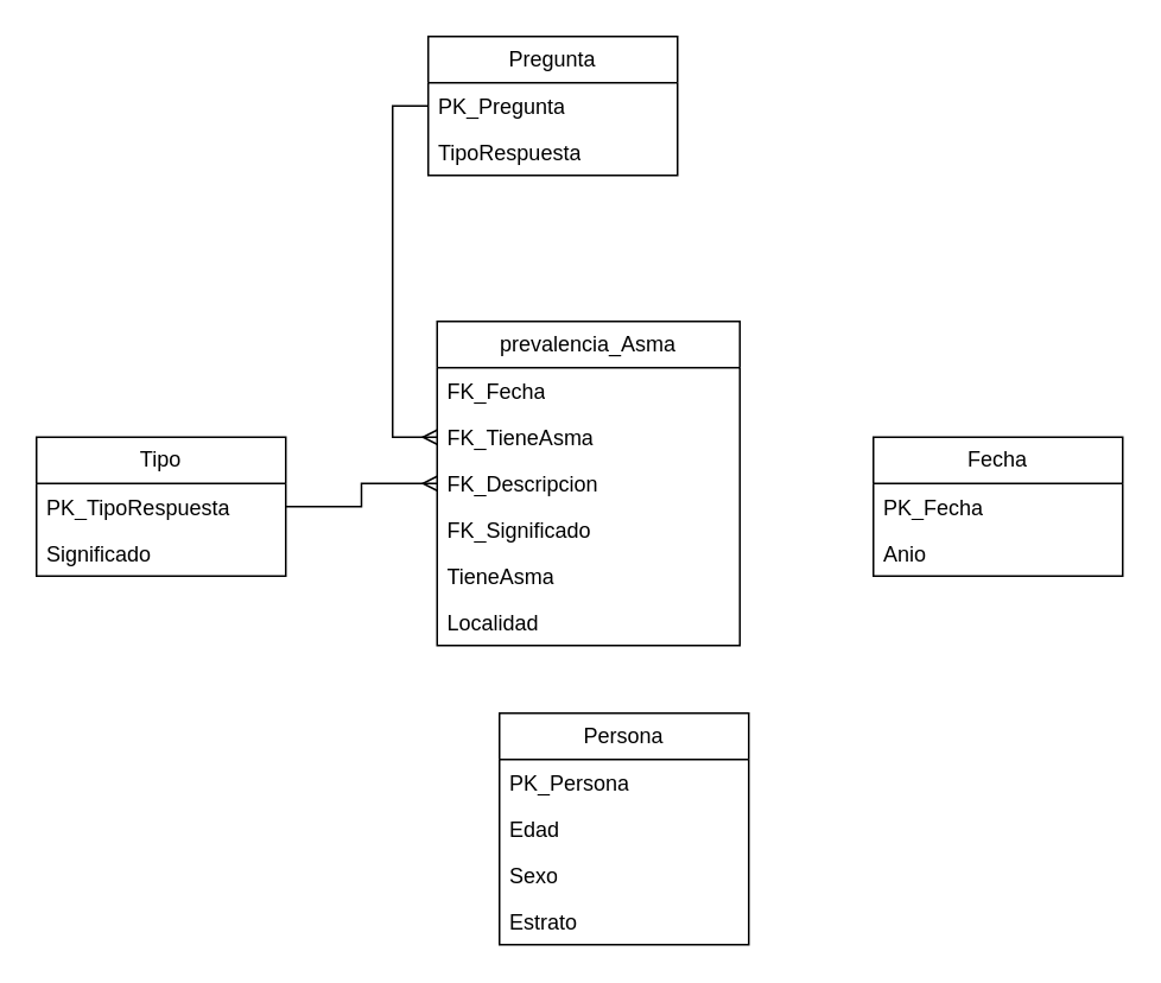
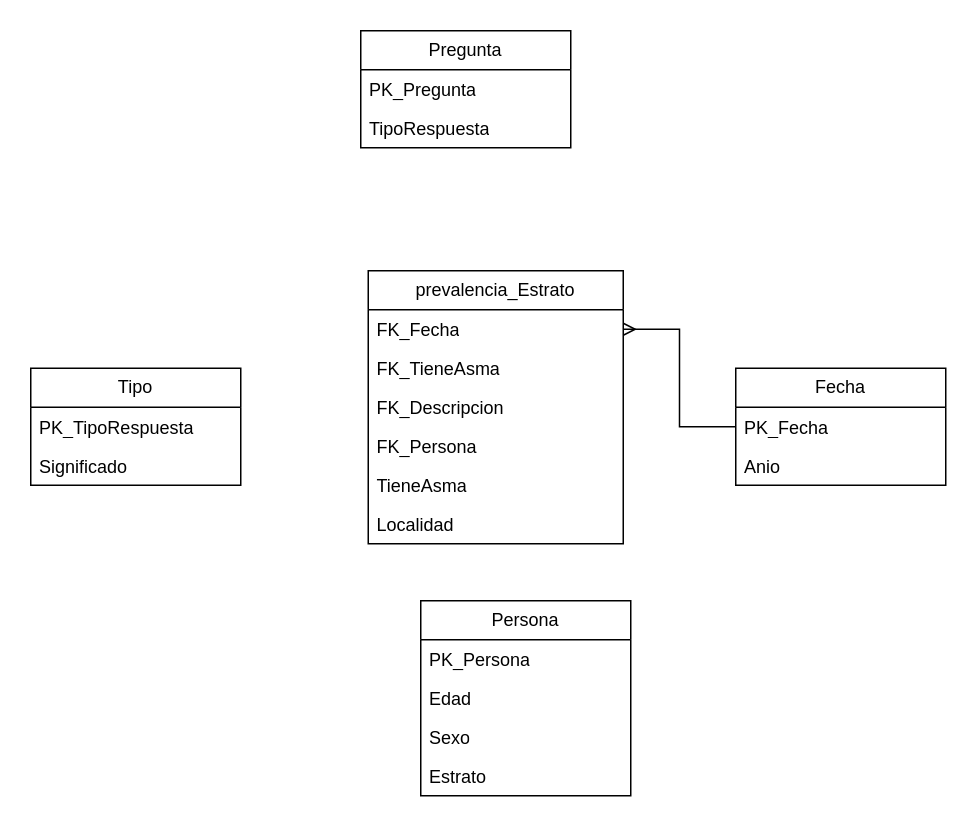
- <mxCell id="24" style="edgeStyle=orthogonalEdgeStyle;rounded=0;orthogonalLoop=1;jettySize=auto;html=1;exitX=0;exitY=0.5;exitDx=0;exitDy=0;entryX=0;entryY=0.5;entryDx=0;entryDy=0;endArrow=ERmany;endFill=0;" parent="1" source="21" target="4" edge="1"><mxGeometry relative="1" as="geometry" /></mxCell>
- <mxCell id="2" value="prevalencia_Asma" style="swimlane;fontStyle=0;childLayout=stackLayout;horizontal=1;startSize=26;fillColor=none;horizontalStack=0;resizeParent=1;resizeParentMax=0;resizeLast=0;collapsible=1;marginBottom=0;whiteSpace=wrap;html=1;" parent="1" vertex="1"><mxGeometry x="245" y="180" width="170" height="182" as="geometry" /></mxCell>
+ <mxCell id="2" value="prevalencia_Estrato" style="swimlane;fontStyle=0;childLayout=stackLayout;horizontal=1;startSize=26;fillColor=none;horizontalStack=0;resizeParent=1;resizeParentMax=0;resizeLast=0;collapsible=1;marginBottom=0;whiteSpace=wrap;html=1;" parent="1" vertex="1"><mxGeometry x="245" y="180" width="170" height="182" as="geometry" /></mxCell>
+ <mxCell id="23" style="edgeStyle=orthogonalEdgeStyle;rounded=0;orthogonalLoop=1;jettySize=auto;html=1;exitX=0;exitY=0.5;exitDx=0;exitDy=0;entryX=1;entryY=0.5;entryDx=0;entryDy=0;endArrow=ERmany;endFill=0;" parent="1" source="18" target="3" edge="1"><mxGeometry relative="1" as="geometry" /></mxCell>
- <mxCell id="25" style="edgeStyle=orthogonalEdgeStyle;rounded=0;orthogonalLoop=1;jettySize=auto;html=1;exitX=1;exitY=0.5;exitDx=0;exitDy=0;entryX=0;entryY=0.5;entryDx=0;entryDy=0;endArrow=ERmany;endFill=0;" parent="1" source="10" target="5" edge="1"><mxGeometry relative="1" as="geometry" /></mxCell>
- <mxCell id="6" value="FK_Significado" style="text;strokeColor=none;fillColor=none;align=left;verticalAlign=top;spacingLeft=4;spacingRight=4;overflow=hidden;rotatable=0;points=[[0,0.5],[1,0.5]];portConstraint=eastwest;whiteSpace=wrap;html=1;" parent="2" vertex="1"><mxGeometry y="104" width="170" height="26" as="geometry" /></mxCell>
+ <mxCell id="6" value="FK_Persona" style="text;strokeColor=none;fillColor=none;align=left;verticalAlign=top;spacingLeft=4;spacingRight=4;overflow=hidden;rotatable=0;points=[[0,0.5],[1,0.5]];portConstraint=eastwest;whiteSpace=wrap;html=1;" parent="2" vertex="1"><mxGeometry y="104" width="170" height="26" as="geometry" /></mxCell>
